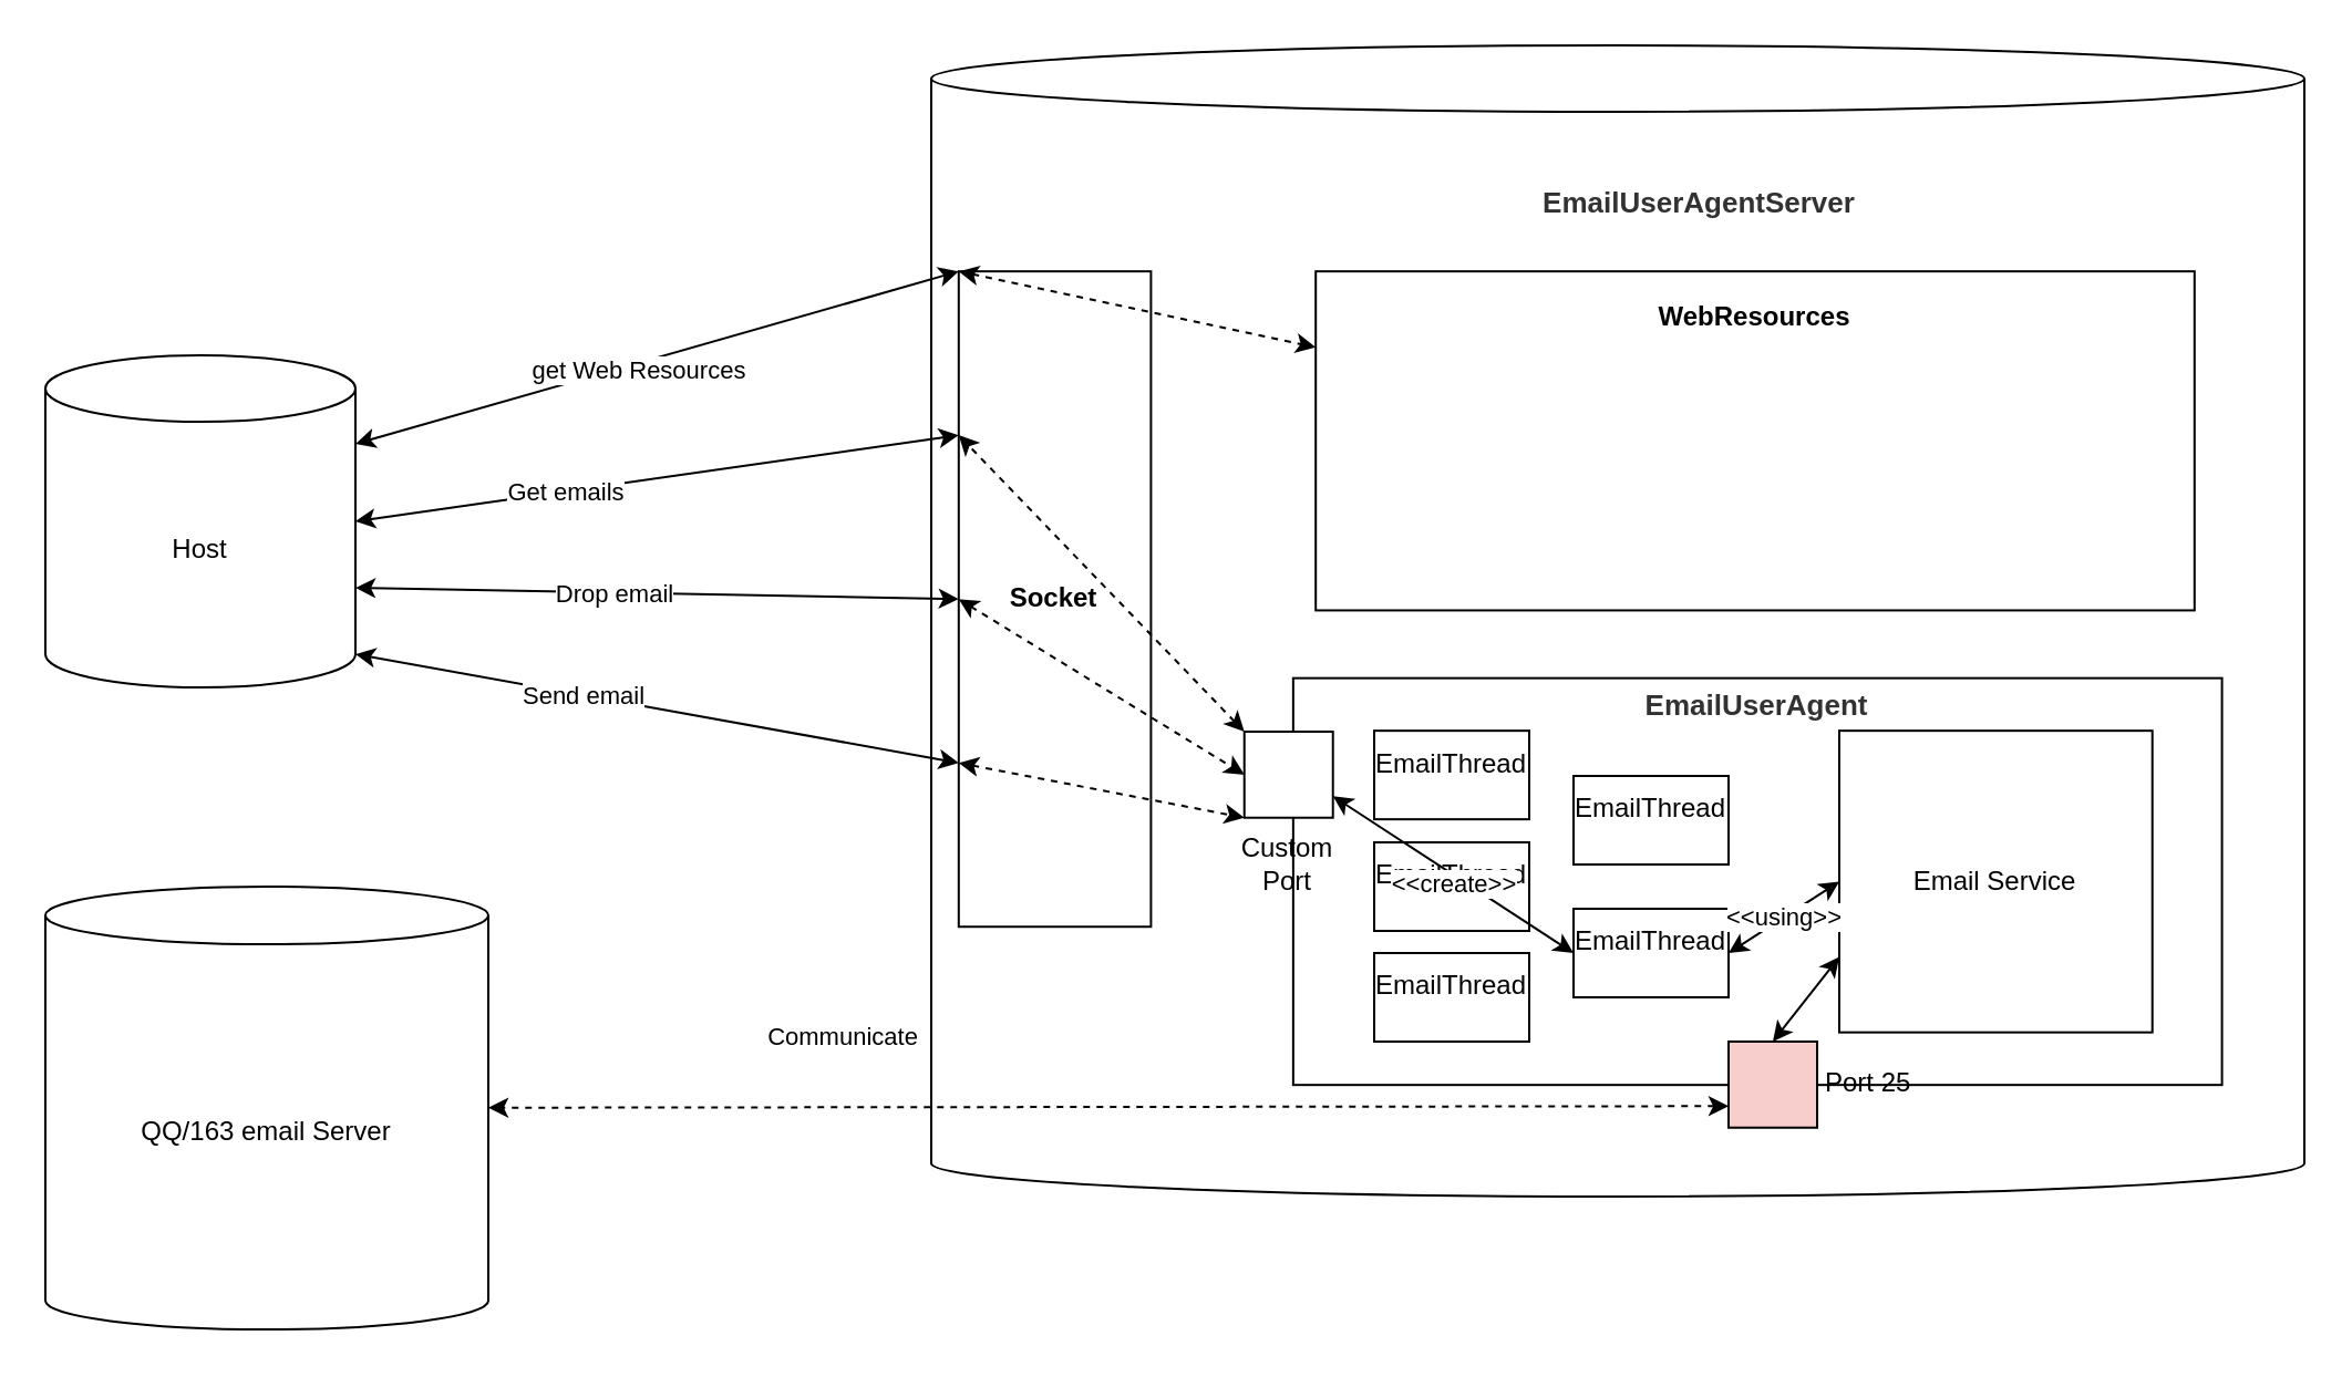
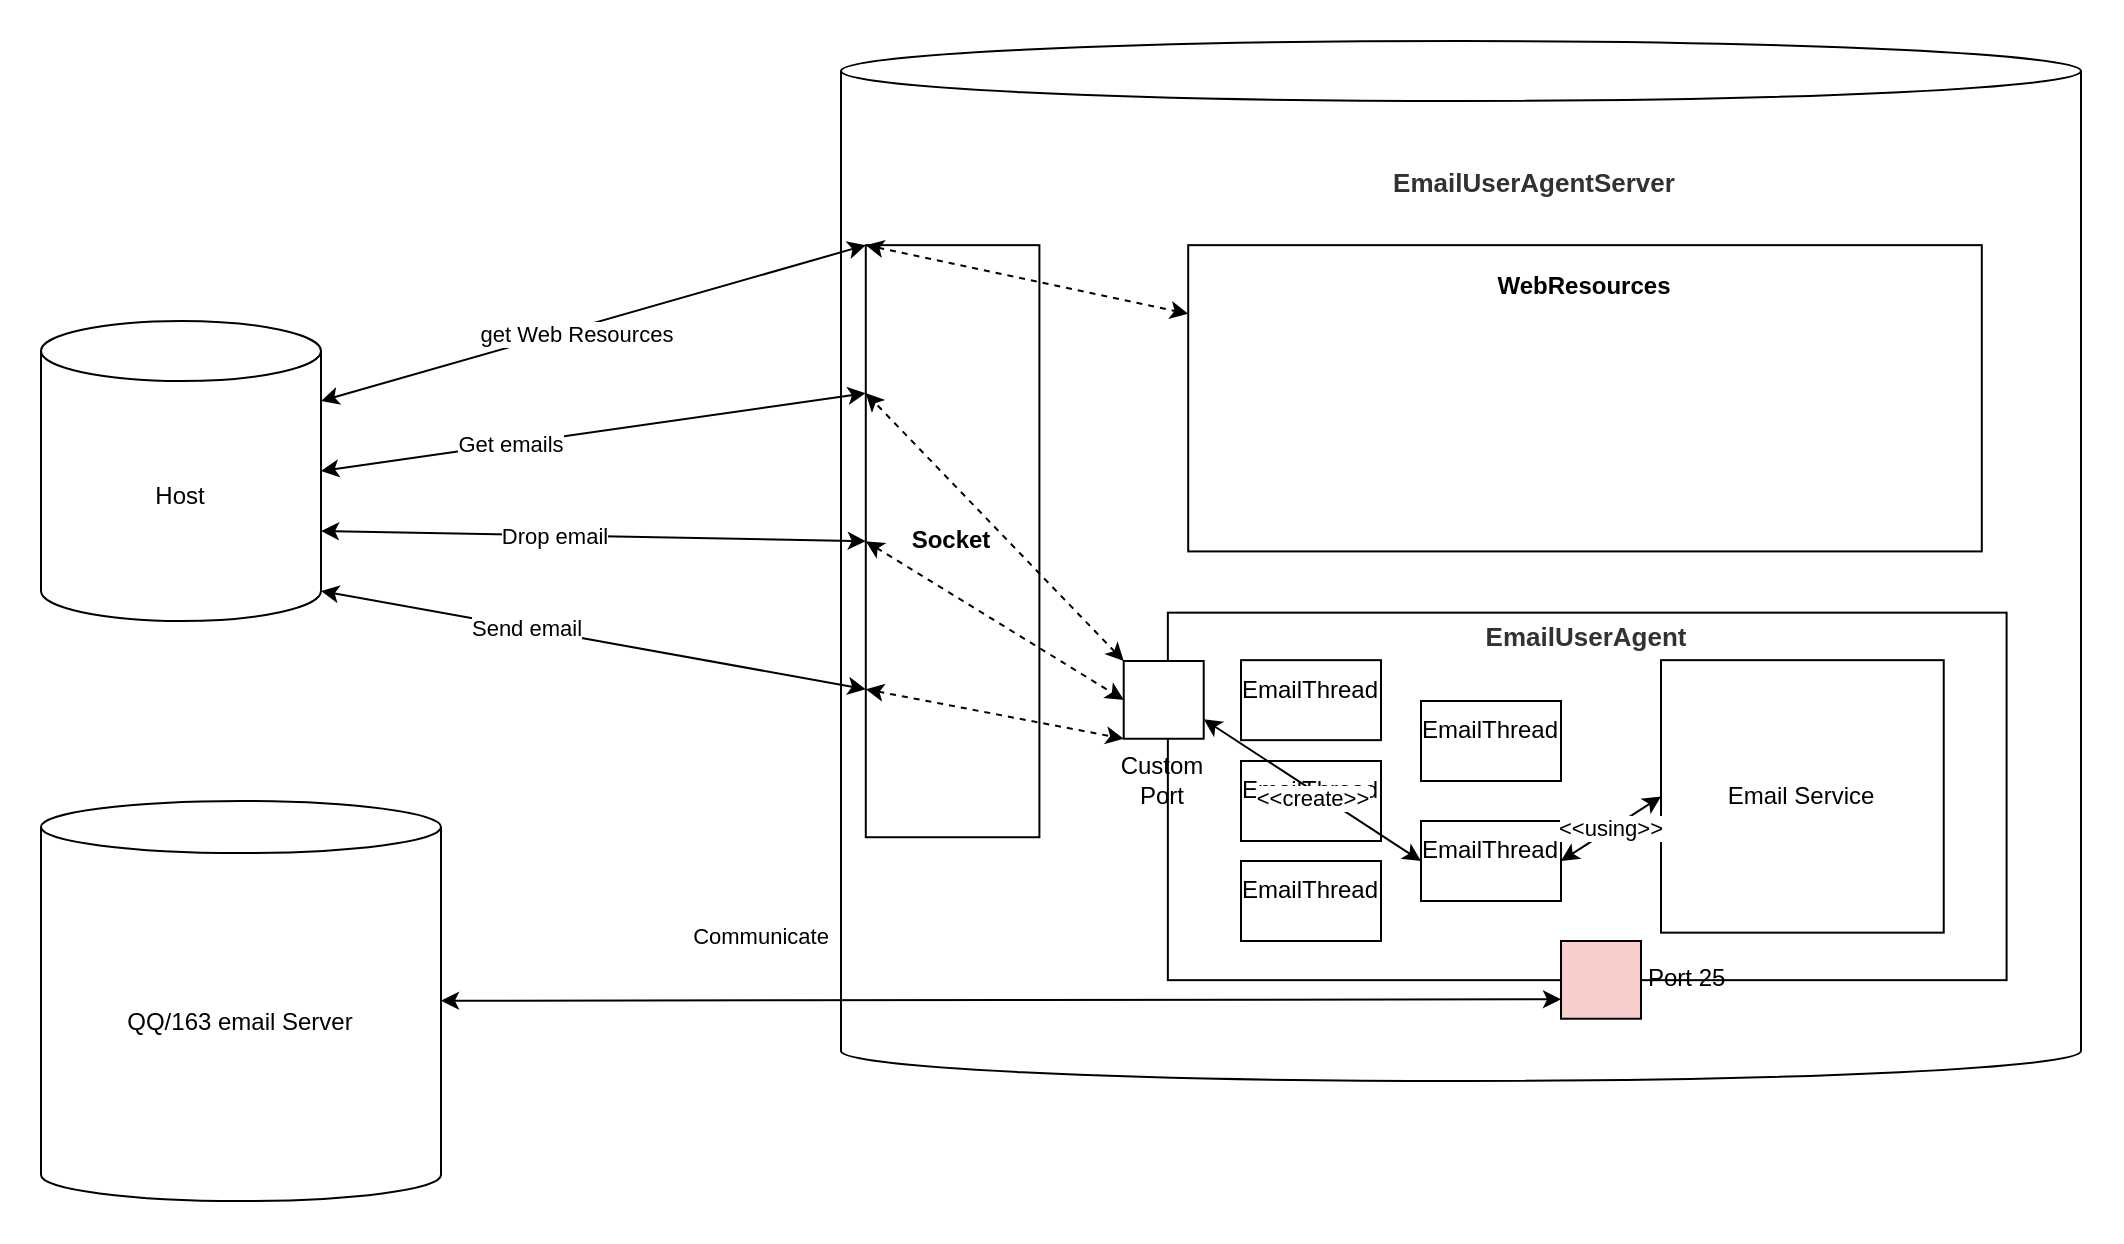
- <mxCell id="11" style="edgeStyle=none;rounded=0;orthogonalLoop=1;jettySize=auto;html=1;exitX=0;exitY=0.75;exitDx=0;exitDy=0;entryX=0.5;entryY=0;entryDx=0;entryDy=0;startArrow=classic;startFill=1;" edge="1" parent="6" source="12" target="9"><mxGeometry relative="1" as="geometry" /></mxCell>
- <mxCell id="37" style="edgeStyle=none;rounded=0;orthogonalLoop=1;jettySize=auto;html=1;exitX=0;exitY=0.75;exitDx=0;exitDy=0;startArrow=classic;startFill=1;dashed=1;" edge="1" parent="1" source="9" target="36"><mxGeometry relative="1" as="geometry" /></mxCell>
+ <mxCell id="37" style="edgeStyle=none;rounded=0;orthogonalLoop=1;jettySize=auto;html=1;exitX=0;exitY=0.75;exitDx=0;exitDy=0;startArrow=classic;startFill=1;" edge="1" parent="1" source="9" target="36"><mxGeometry relative="1" as="geometry" /></mxCell>
